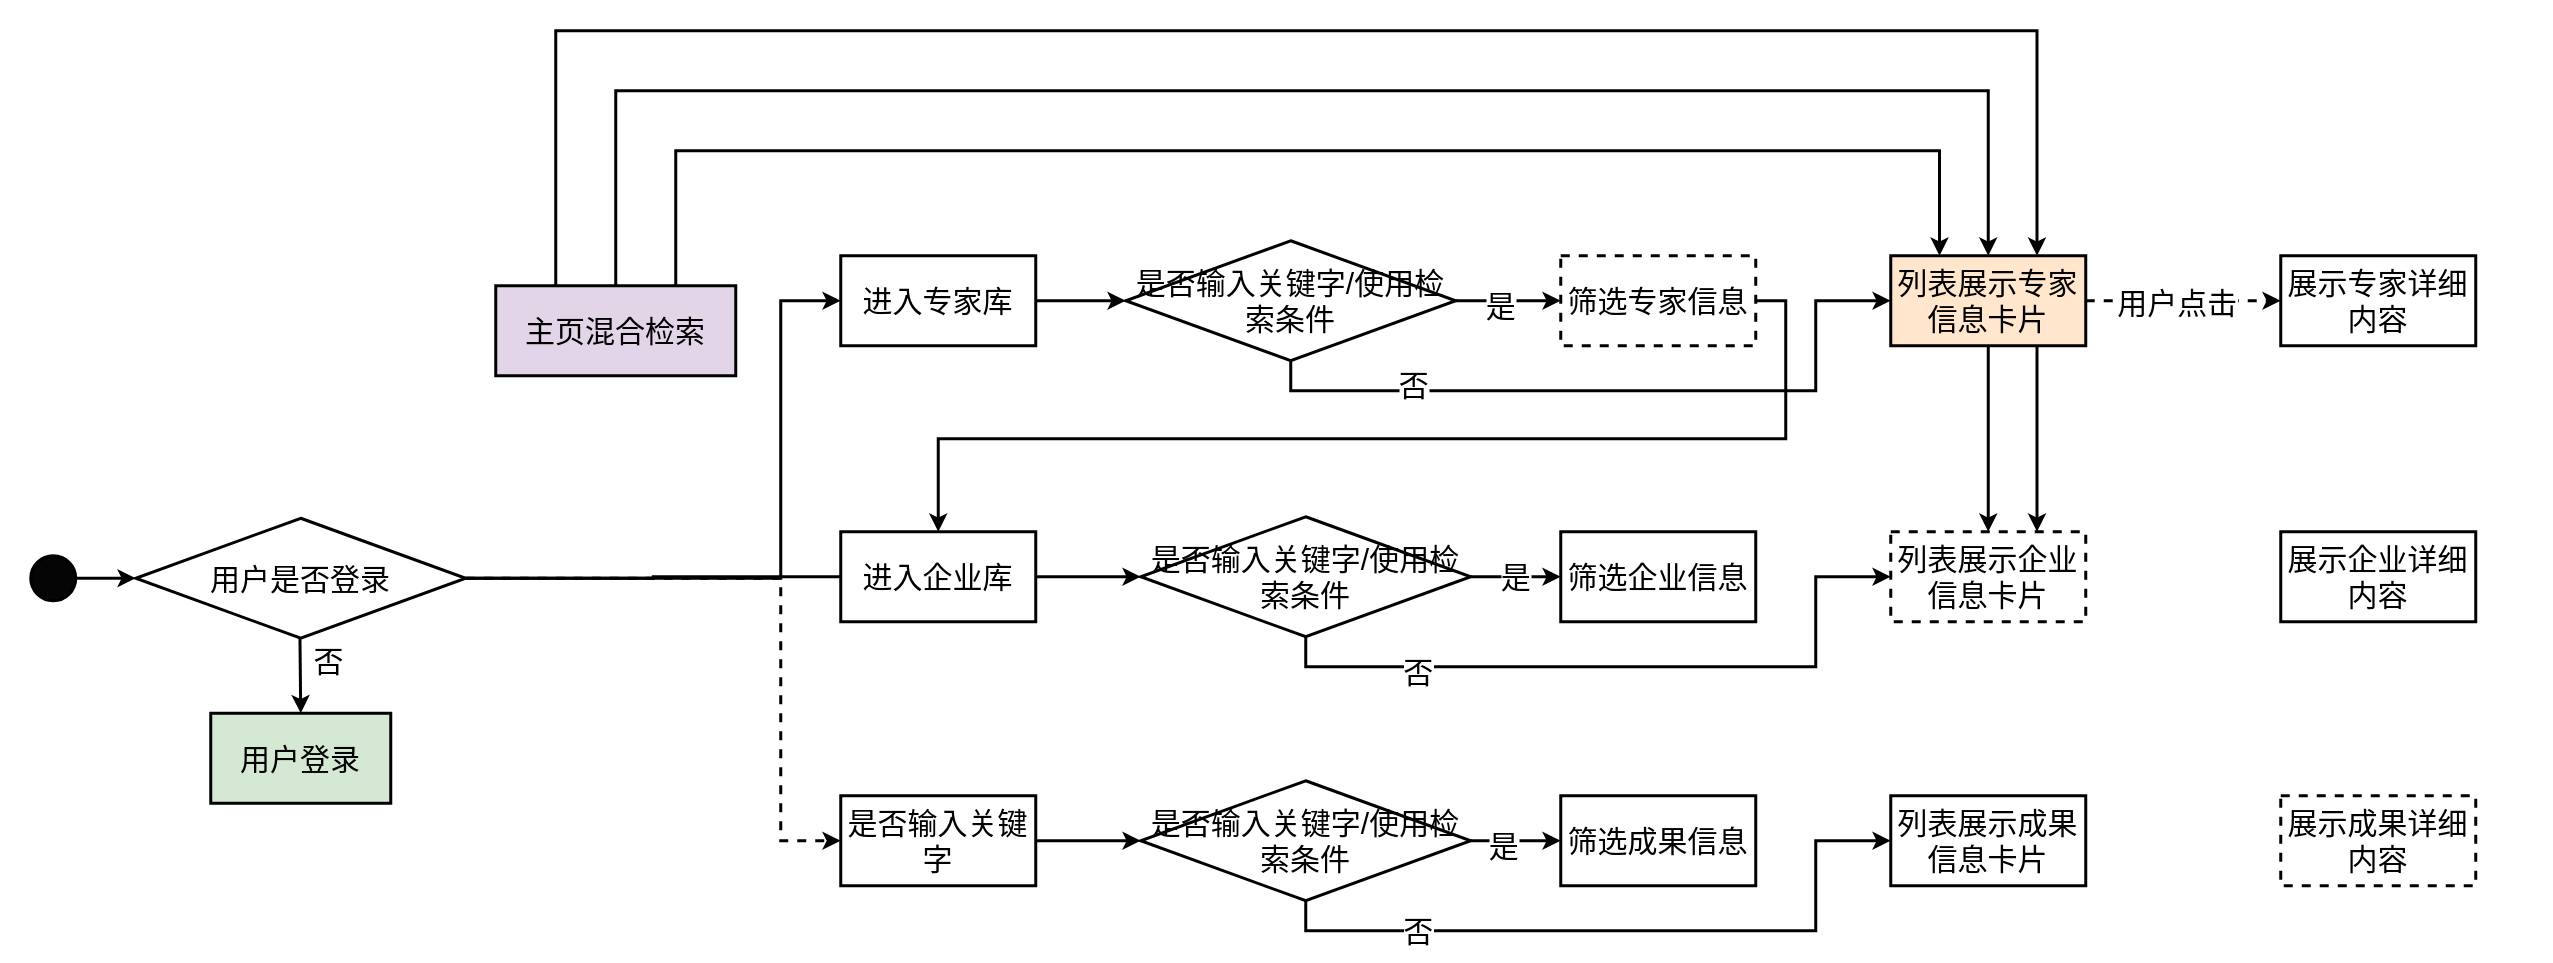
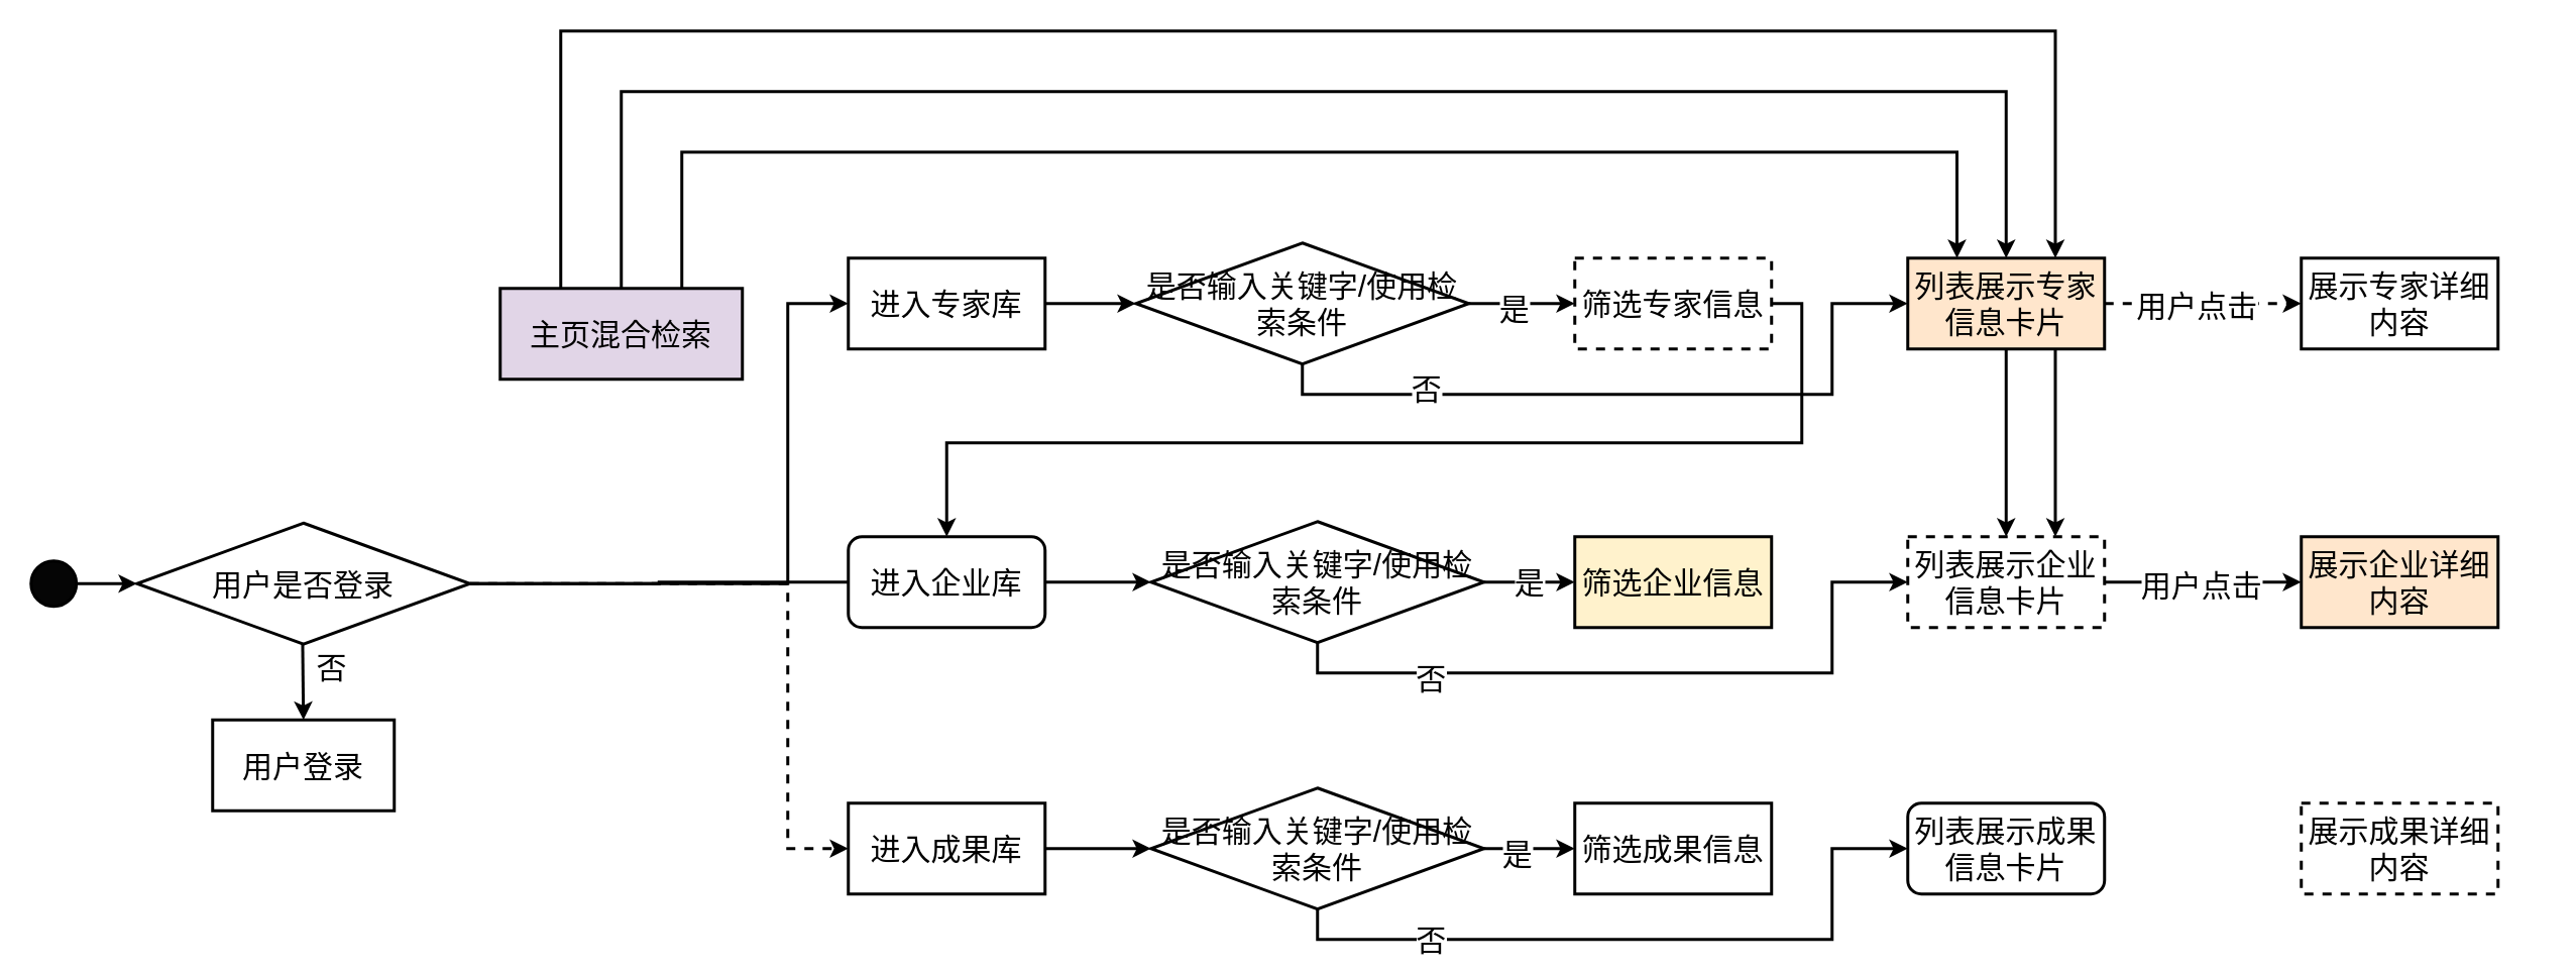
- <mxCell id="17" value="&lt;font style=&quot;font-size: 20px;&quot;&gt;进入企业库&lt;/font&gt;" style="rounded=0;whiteSpace=wrap;html=1;strokeWidth=2;fontSize=20;" vertex="1" parent="16"><mxGeometry width="130" height="60" as="geometry" /></mxCell>
+ <mxCell id="17" value="&lt;font style=&quot;font-size: 20px;&quot;&gt;进入企业库&lt;/font&gt;" style="whiteSpace=wrap;html=1;strokeWidth=2;fontSize=20;rounded=1;" vertex="1" parent="16"><mxGeometry width="130" height="60" as="geometry" /></mxCell>
- <mxCell id="38" value="&lt;font style=&quot;font-size: 20px;&quot;&gt;筛选企业信息&lt;/font&gt;" style="rounded=0;whiteSpace=wrap;html=1;strokeWidth=2;fontSize=20;" vertex="1" parent="37"><mxGeometry width="130" height="60" as="geometry" /></mxCell>
+ <mxCell id="38" value="&lt;font style=&quot;font-size: 20px;&quot;&gt;筛选企业信息&lt;/font&gt;" style="rounded=0;whiteSpace=wrap;html=1;strokeWidth=2;fontSize=20;fillColor=#fff2cc;" vertex="1" parent="37"><mxGeometry width="130" height="60" as="geometry" /></mxCell>
+ <mxCell id="61" style="edgeStyle=orthogonalEdgeStyle;rounded=0;orthogonalLoop=1;jettySize=auto;html=1;exitX=1;exitY=0.5;exitDx=0;exitDy=0;entryX=0;entryY=0.5;entryDx=0;entryDy=0;fontSize=20;strokeWidth=2;" edge="1" parent="1" source="44" target="50"><mxGeometry relative="1" as="geometry" /></mxCell>
+ <mxCell id="62" value="用户点击" style="edgeLabel;html=1;align=center;verticalAlign=middle;resizable=0;points=[];fontSize=20;" vertex="1" connectable="0" parent="61"><mxGeometry x="-0.034" y="-1" relative="1" as="geometry"><mxPoint as="offset" /></mxGeometry></mxCell>
- <mxCell id="50" value="&lt;font style=&quot;font-size: 20px;&quot;&gt;展示企业详细内容&lt;/font&gt;" style="rounded=0;whiteSpace=wrap;html=1;strokeWidth=2;fontSize=20;" vertex="1" parent="49"><mxGeometry width="130" height="60" as="geometry" /></mxCell>
+ <mxCell id="50" value="&lt;font style=&quot;font-size: 20px;&quot;&gt;展示企业详细内容&lt;/font&gt;" style="rounded=0;whiteSpace=wrap;html=1;strokeWidth=2;fontSize=20;fillColor=#ffe6cc;" vertex="1" parent="49"><mxGeometry width="130" height="60" as="geometry" /></mxCell>
- <mxCell id="8" value="&lt;font style=&quot;font-size: 20px;&quot;&gt;用户登录&lt;/font&gt;" style="rounded=0;whiteSpace=wrap;html=1;strokeWidth=2;fontSize=20;fillColor=#d5e8d4;" vertex="1" parent="7"><mxGeometry width="120" height="60" as="geometry" /></mxCell>
+ <mxCell id="8" value="&lt;font style=&quot;font-size: 20px;&quot;&gt;用户登录&lt;/font&gt;" style="rounded=0;whiteSpace=wrap;html=1;strokeWidth=2;fontSize=20;" vertex="1" parent="7"><mxGeometry width="120" height="60" as="geometry" /></mxCell>
- <mxCell id="19" value="&lt;font style=&quot;font-size: 20px;&quot;&gt;是否输入关键字&lt;/font&gt;" style="rounded=0;whiteSpace=wrap;html=1;strokeWidth=2;fontSize=20;" vertex="1" parent="18"><mxGeometry width="130" height="60" as="geometry" /></mxCell>
+ <mxCell id="19" value="&lt;font style=&quot;font-size: 20px;&quot;&gt;进入成果库&lt;/font&gt;" style="rounded=0;whiteSpace=wrap;html=1;strokeWidth=2;fontSize=20;" vertex="1" parent="18"><mxGeometry width="130" height="60" as="geometry" /></mxCell>
- <mxCell id="46" value="&lt;font style=&quot;font-size: 20px;&quot;&gt;列表展示成果信息卡片&lt;/font&gt;" style="rounded=0;whiteSpace=wrap;html=1;strokeWidth=2;fontSize=20;" vertex="1" parent="45"><mxGeometry width="130" height="60" as="geometry" /></mxCell>
+ <mxCell id="46" value="&lt;font style=&quot;font-size: 20px;&quot;&gt;列表展示成果信息卡片&lt;/font&gt;" style="whiteSpace=wrap;html=1;strokeWidth=2;fontSize=20;rounded=1;" vertex="1" parent="45"><mxGeometry width="130" height="60" as="geometry" /></mxCell>
